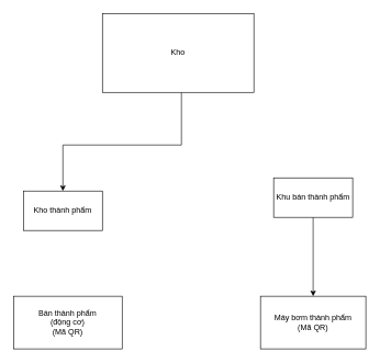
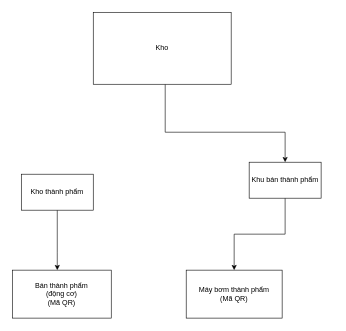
- <mxCell id="2" style="edgeStyle=orthogonalEdgeStyle;rounded=0;orthogonalLoop=1;jettySize=auto;html=1;" edge="1" parent="1" source="4" target="6"><mxGeometry relative="1" as="geometry"><Array as="points"><mxPoint x="275" y="220" /><mxPoint x="95" y="220" /></Array></mxGeometry></mxCell>
+ <mxCell id="3" style="edgeStyle=orthogonalEdgeStyle;rounded=0;orthogonalLoop=1;jettySize=auto;html=1;entryX=0.5;entryY=0;entryDx=0;entryDy=0;" edge="1" parent="1" source="4" target="8"><mxGeometry relative="1" as="geometry"><Array as="points"><mxPoint x="275" y="220" /><mxPoint x="475" y="220" /></Array></mxGeometry></mxCell>
+ <mxCell id="5" value="" style="edgeStyle=orthogonalEdgeStyle;rounded=0;orthogonalLoop=1;jettySize=auto;html=1;" edge="1" parent="1" source="6" target="9"><mxGeometry relative="1" as="geometry"><Array as="points"><mxPoint x="95" y="420" /><mxPoint x="95" y="420" /></Array></mxGeometry></mxCell>
- <mxCell id="10" value="Máy bơm thành phẩm&lt;br&gt;(Mã QR)" style="whiteSpace=wrap;html=1;rounded=0;" vertex="1" parent="1"><mxGeometry x="395" y="450" width="160" height="80" as="geometry" /></mxCell>
+ <mxCell id="10" value="Máy bơm thành phẩm&lt;br&gt;(Mã QR)" style="whiteSpace=wrap;html=1;rounded=0;" vertex="1" parent="1"><mxGeometry x="310" y="450" width="160" height="80" as="geometry" /></mxCell>
